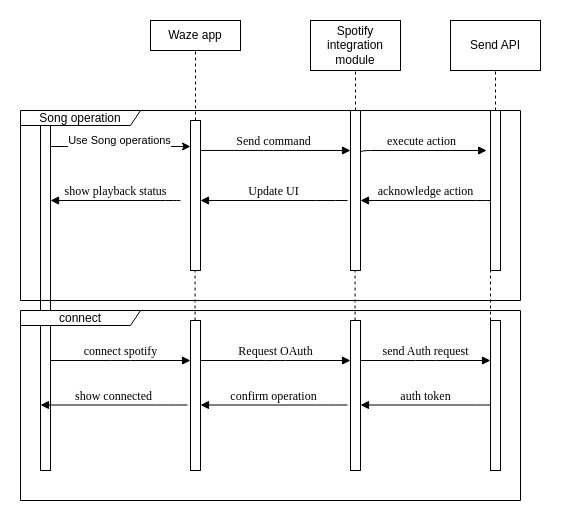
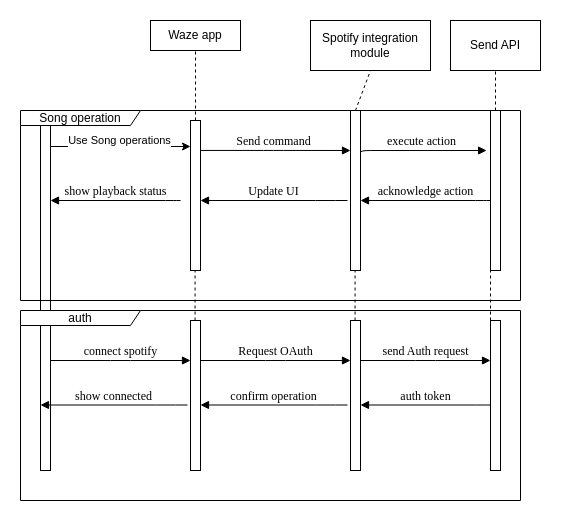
- <mxCell id="9" value="Spotify integration module" style="rounded=0;whiteSpace=wrap;html=1;" parent="1" vertex="1"><mxGeometry x="310" y="20" width="90" height="50" as="geometry" /></mxCell>
+ <mxCell id="9" value="Spotify integration module" style="rounded=0;whiteSpace=wrap;html=1;" parent="1" vertex="1"><mxGeometry x="310" y="20" width="120" height="50" as="geometry" /></mxCell>
- <mxCell id="26" value="connect" style="shape=umlFrame;whiteSpace=wrap;html=1;pointerEvents=0;recursiveResize=0;container=1;collapsible=0;width=120;height=15;" vertex="1" parent="1"><mxGeometry x="20" y="310" width="500" height="190" as="geometry" /></mxCell>
+ <mxCell id="26" value="auth" style="shape=umlFrame;whiteSpace=wrap;html=1;pointerEvents=0;recursiveResize=0;container=1;collapsible=0;width=120;height=15;" vertex="1" parent="1"><mxGeometry x="20" y="310" width="500" height="190" as="geometry" /></mxCell>
